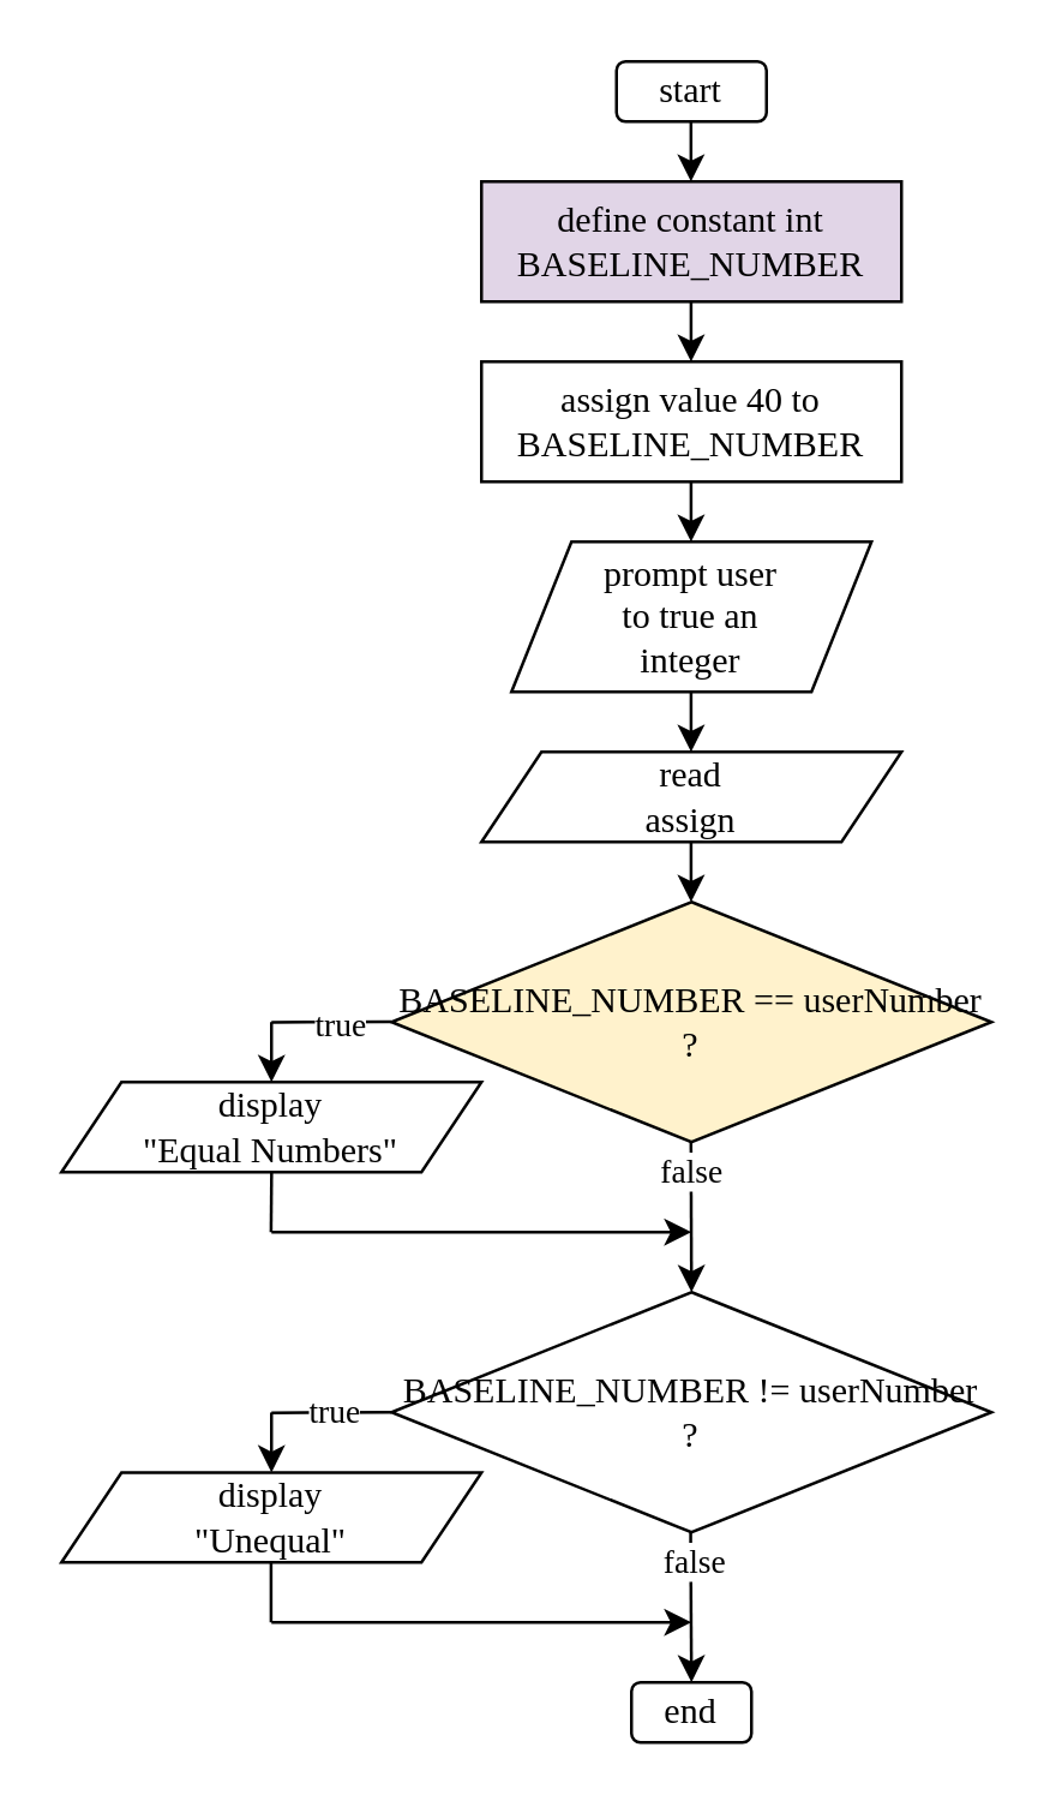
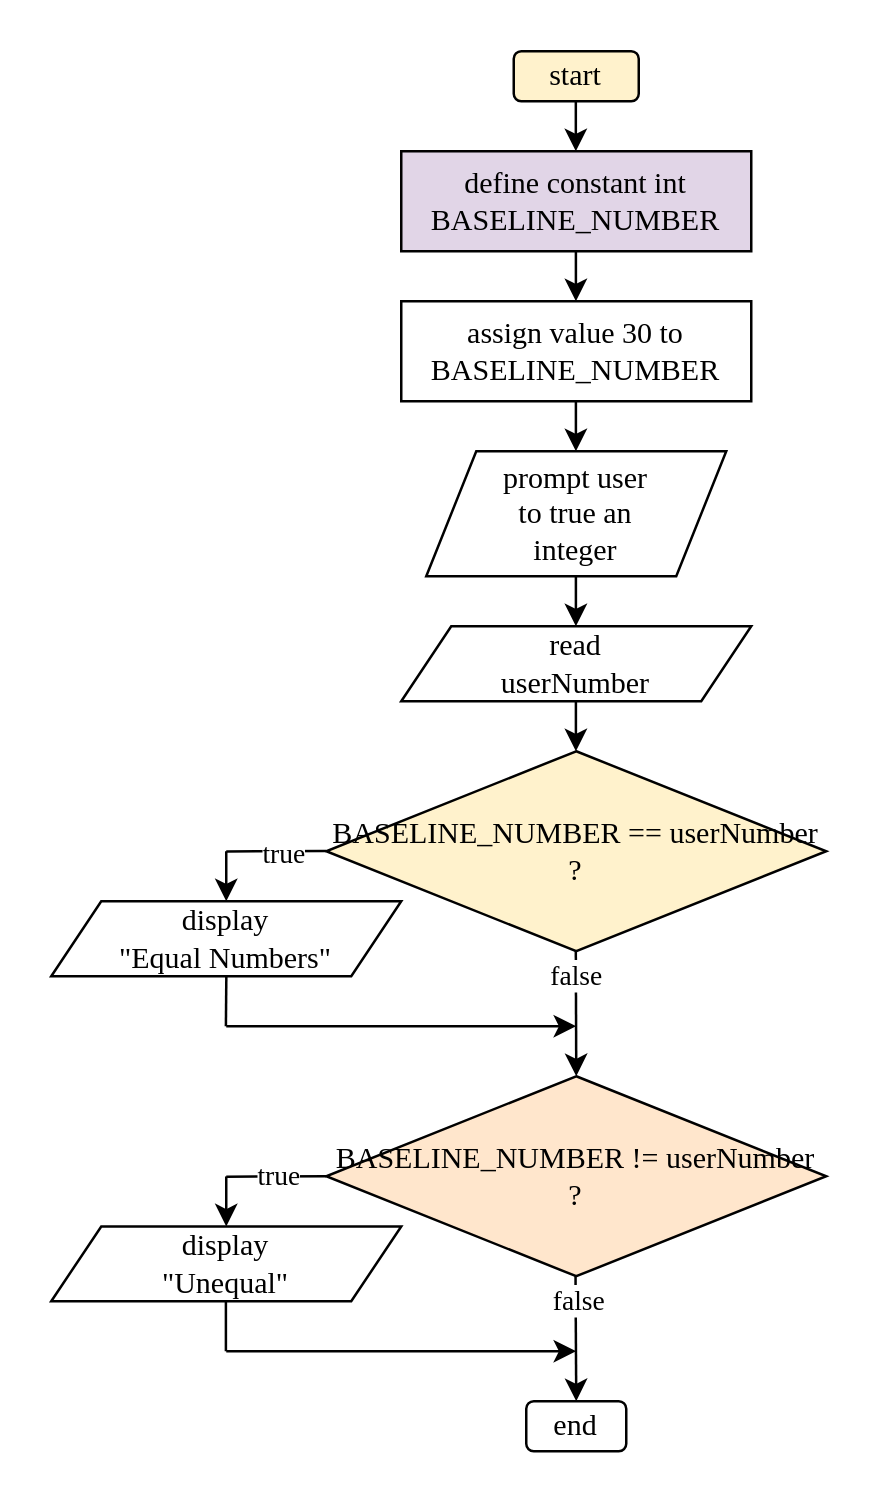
- <mxCell id="16" value="&lt;font face=&quot;source code pro&quot;&gt;start&lt;/font&gt;" style="rounded=1;whiteSpace=wrap;html=1;" parent="1" vertex="1"><mxGeometry x="205" y="20" width="50" height="20" as="geometry" /></mxCell>
+ <mxCell id="16" value="&lt;font face=&quot;source code pro&quot;&gt;start&lt;/font&gt;" style="rounded=1;whiteSpace=wrap;html=1;fillColor=#fff2cc;" parent="1" vertex="1"><mxGeometry x="205" y="20" width="50" height="20" as="geometry" /></mxCell>
- <mxCell id="6" value="assign value 40 to&lt;div&gt;BASELINE_NUMBER&lt;/div&gt;" style="rounded=0;whiteSpace=wrap;html=1;fontFamily=source code pro;fontSource=https%3A%2F%2Ffonts.googleapis.com%2Fcss%3Ffamily%3Dsource%2Bcode%2Bpro;" parent="1" vertex="1"><mxGeometry x="160" y="120" width="140" height="40" as="geometry" /></mxCell>
+ <mxCell id="6" value="assign value 30 to&lt;div&gt;BASELINE_NUMBER&lt;/div&gt;" style="rounded=0;whiteSpace=wrap;html=1;fontFamily=source code pro;fontSource=https%3A%2F%2Ffonts.googleapis.com%2Fcss%3Ffamily%3Dsource%2Bcode%2Bpro;" parent="1" vertex="1"><mxGeometry x="160" y="120" width="140" height="40" as="geometry" /></mxCell>
- <mxCell id="4" value="&lt;font face=&quot;source code pro&quot;&gt;read&lt;/font&gt;&lt;div&gt;&lt;font face=&quot;source code pro&quot;&gt;assign&lt;/font&gt;&lt;/div&gt;" style="shape=parallelogram;perimeter=parallelogramPerimeter;whiteSpace=wrap;html=1;fixedSize=1;" parent="1" vertex="1"><mxGeometry x="160" y="250" width="140" height="30" as="geometry" /></mxCell>
+ <mxCell id="4" value="&lt;font face=&quot;source code pro&quot;&gt;read&lt;/font&gt;&lt;div&gt;&lt;font face=&quot;source code pro&quot;&gt;userNumber&lt;/font&gt;&lt;/div&gt;" style="shape=parallelogram;perimeter=parallelogramPerimeter;whiteSpace=wrap;html=1;fixedSize=1;" parent="1" vertex="1"><mxGeometry x="160" y="250" width="140" height="30" as="geometry" /></mxCell>
- <mxCell id="7" value="&lt;font face=&quot;source code pro&quot;&gt;BASELINE_NUMBER != userNumber ?&lt;/font&gt;" style="rhombus;whiteSpace=wrap;html=1;" parent="1" vertex="1"><mxGeometry x="130" y="430" width="200" height="80" as="geometry" /></mxCell>
+ <mxCell id="7" value="&lt;font face=&quot;source code pro&quot;&gt;BASELINE_NUMBER != userNumber ?&lt;/font&gt;" style="rhombus;whiteSpace=wrap;html=1;fillColor=#ffe6cc;" parent="1" vertex="1"><mxGeometry x="130" y="430" width="200" height="80" as="geometry" /></mxCell>
